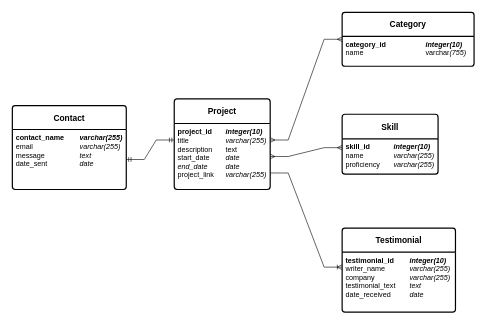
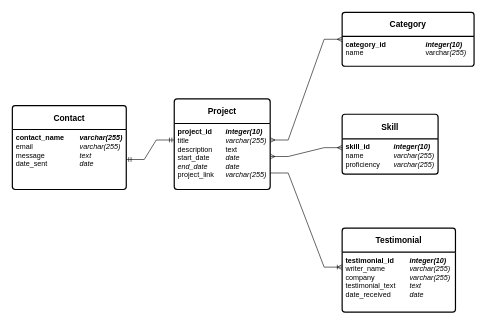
- <mxCell id="11" value="&lt;div&gt;&lt;b&gt;category_id&lt;span style=&quot;white-space: pre;&quot;&gt;&#09;&lt;/span&gt;&lt;span style=&quot;white-space: pre;&quot;&gt;&#09;&lt;/span&gt;&lt;span style=&quot;white-space: pre;&quot;&gt;&#09;&lt;/span&gt;&lt;/b&gt;&lt;b style=&quot;background-color: initial;&quot;&gt;&lt;i&gt;integer(10)&lt;/i&gt;&lt;/b&gt;&lt;/div&gt;&lt;div&gt;&lt;span style=&quot;background-color: initial;&quot;&gt;name&lt;span style=&quot;white-space: pre;&quot;&gt;&#09;&lt;/span&gt;&lt;span style=&quot;white-space: pre;&quot;&gt;&#09;&lt;/span&gt;&lt;span style=&quot;white-space: pre;&quot;&gt;&#09;&lt;span style=&quot;white-space: pre;&quot;&gt;&#09;&lt;/span&gt;v&lt;/span&gt;archar&lt;/span&gt;&lt;span style=&quot;background-color: initial;&quot;&gt;&lt;i style=&quot;&quot;&gt;(755)&lt;/i&gt;&lt;/span&gt;&lt;/div&gt;" style="align=left;strokeColor=none;fillColor=none;spacingLeft=4;fontSize=12;verticalAlign=top;resizable=0;rotatable=0;part=1;html=1;" vertex="1" parent="10"><mxGeometry y="40" width="220" height="50" as="geometry" /></mxCell>
+ <mxCell id="11" value="&lt;div&gt;&lt;b&gt;category_id&lt;span style=&quot;white-space: pre;&quot;&gt;&#09;&lt;/span&gt;&lt;span style=&quot;white-space: pre;&quot;&gt;&#09;&lt;/span&gt;&lt;span style=&quot;white-space: pre;&quot;&gt;&#09;&lt;/span&gt;&lt;/b&gt;&lt;b style=&quot;background-color: initial;&quot;&gt;&lt;i&gt;integer(10)&lt;/i&gt;&lt;/b&gt;&lt;/div&gt;&lt;div&gt;&lt;span style=&quot;background-color: initial;&quot;&gt;name&lt;span style=&quot;white-space: pre;&quot;&gt;&#09;&lt;/span&gt;&lt;span style=&quot;white-space: pre;&quot;&gt;&#09;&lt;/span&gt;&lt;span style=&quot;white-space: pre;&quot;&gt;&#09;&lt;span style=&quot;white-space: pre;&quot;&gt;&#09;&lt;/span&gt;v&lt;/span&gt;archar&lt;/span&gt;&lt;span style=&quot;background-color: initial;&quot;&gt;&lt;i style=&quot;&quot;&gt;(255)&lt;/i&gt;&lt;/span&gt;&lt;/div&gt;" style="align=left;strokeColor=none;fillColor=none;spacingLeft=4;fontSize=12;verticalAlign=top;resizable=0;rotatable=0;part=1;html=1;" vertex="1" parent="10"><mxGeometry y="40" width="220" height="50" as="geometry" /></mxCell>
